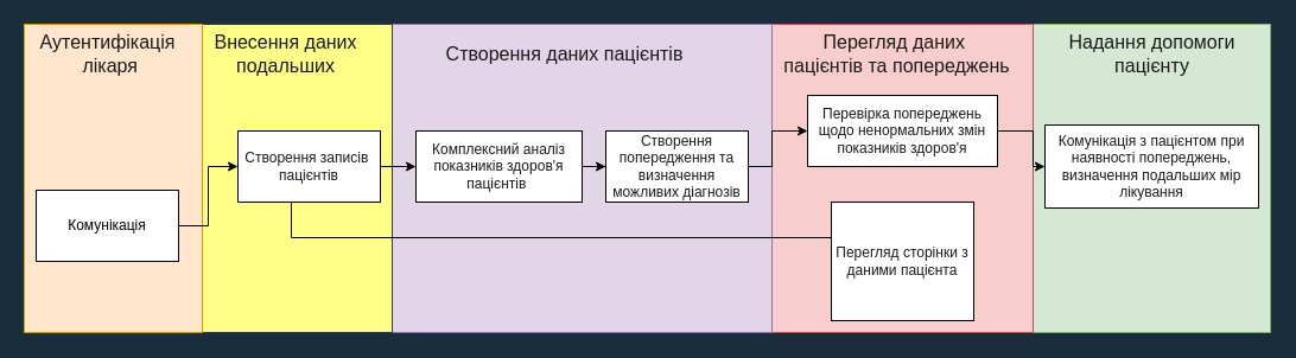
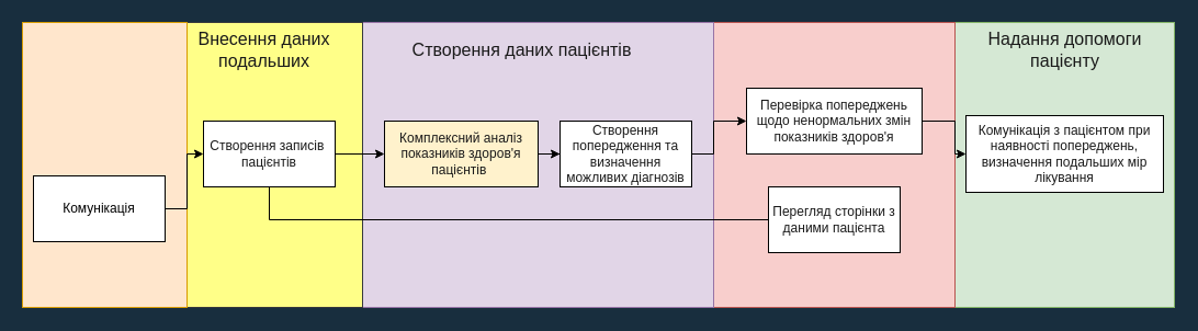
- <mxCell id="20" value="&lt;span style=&quot;font-size: 16px&quot;&gt;&lt;font color=&quot;#1a1a1a&quot;&gt;Аутентифікація&lt;br&gt;&amp;nbsp;лікаря&lt;/font&gt;&lt;/span&gt;" style="text;html=1;align=center;verticalAlign=middle;resizable=0;points=[];autosize=1;strokeColor=none;fillColor=none;" vertex="1" parent="1"><mxGeometry x="25" y="30" width="130" height="30" as="geometry" /></mxCell>
- <mxCell id="22" value="&lt;span style=&quot;font-size: 16px&quot;&gt;Перегляд даних&amp;nbsp;&lt;/span&gt;&lt;br style=&quot;font-size: 16px&quot;&gt;&lt;span style=&quot;font-size: 16px&quot;&gt;пацієнтів та попереджень&lt;/span&gt;" style="text;html=1;align=center;verticalAlign=middle;resizable=0;points=[];autosize=1;strokeColor=none;fillColor=none;fontColor=#1A1A1A;" vertex="1" parent="1"><mxGeometry x="650" y="30" width="210" height="30" as="geometry" /></mxCell>
- <mxCell id="11" value="&lt;span style=&quot;color: rgb(26 , 26 , 26)&quot;&gt;Створення записів&amp;nbsp;&lt;/span&gt;&lt;br style=&quot;color: rgb(26 , 26 , 26)&quot;&gt;&lt;span style=&quot;color: rgb(26 , 26 , 26)&quot;&gt;пацієнтів&lt;/span&gt;" style="rounded=0;whiteSpace=wrap;html=1;" vertex="1" parent="1"><mxGeometry x="200" y="110" width="120" height="60" as="geometry" /></mxCell>
+ <mxCell id="11" value="&lt;span style=&quot;color: rgb(26 , 26 , 26)&quot;&gt;Створення записів&amp;nbsp;&lt;/span&gt;&lt;br style=&quot;color: rgb(26 , 26 , 26)&quot;&gt;&lt;span style=&quot;color: rgb(26 , 26 , 26)&quot;&gt;пацієнтів&lt;/span&gt;" style="rounded=0;whiteSpace=wrap;html=1;" vertex="1" parent="1"><mxGeometry x="185" y="110" width="120" height="60" as="geometry" /></mxCell>
- <mxCell id="14" value="&lt;span style=&quot;color: rgb(26 , 26 , 26)&quot;&gt;Комплексний аналіз показників здоров'я пацієнтів&amp;nbsp;&lt;/span&gt;" style="rounded=0;whiteSpace=wrap;html=1;" vertex="1" parent="1"><mxGeometry x="350" y="110" width="140" height="60" as="geometry" /></mxCell>
+ <mxCell id="14" value="&lt;span style=&quot;color: rgb(26 , 26 , 26)&quot;&gt;Комплексний аналіз показників здоров'я пацієнтів&amp;nbsp;&lt;/span&gt;" style="rounded=0;whiteSpace=wrap;html=1;fillColor=#fff2cc;" vertex="1" parent="1"><mxGeometry x="350" y="110" width="140" height="60" as="geometry" /></mxCell>
- <mxCell id="12" value="&lt;span style=&quot;color: rgb(26 , 26 , 26) ; background-color: rgb(255 , 255 , 255)&quot;&gt;Перегляд сторінки з даними пацієнта&lt;/span&gt;" style="rounded=0;whiteSpace=wrap;html=1;" vertex="1" parent="1"><mxGeometry x="700" y="170" width="120" height="100" as="geometry" /></mxCell>
+ <mxCell id="12" value="&lt;span style=&quot;color: rgb(26 , 26 , 26) ; background-color: rgb(255 , 255 , 255)&quot;&gt;Перегляд сторінки з даними пацієнта&lt;/span&gt;" style="rounded=0;whiteSpace=wrap;html=1;" vertex="1" parent="1"><mxGeometry x="700" y="170" width="120" height="60" as="geometry" /></mxCell>
